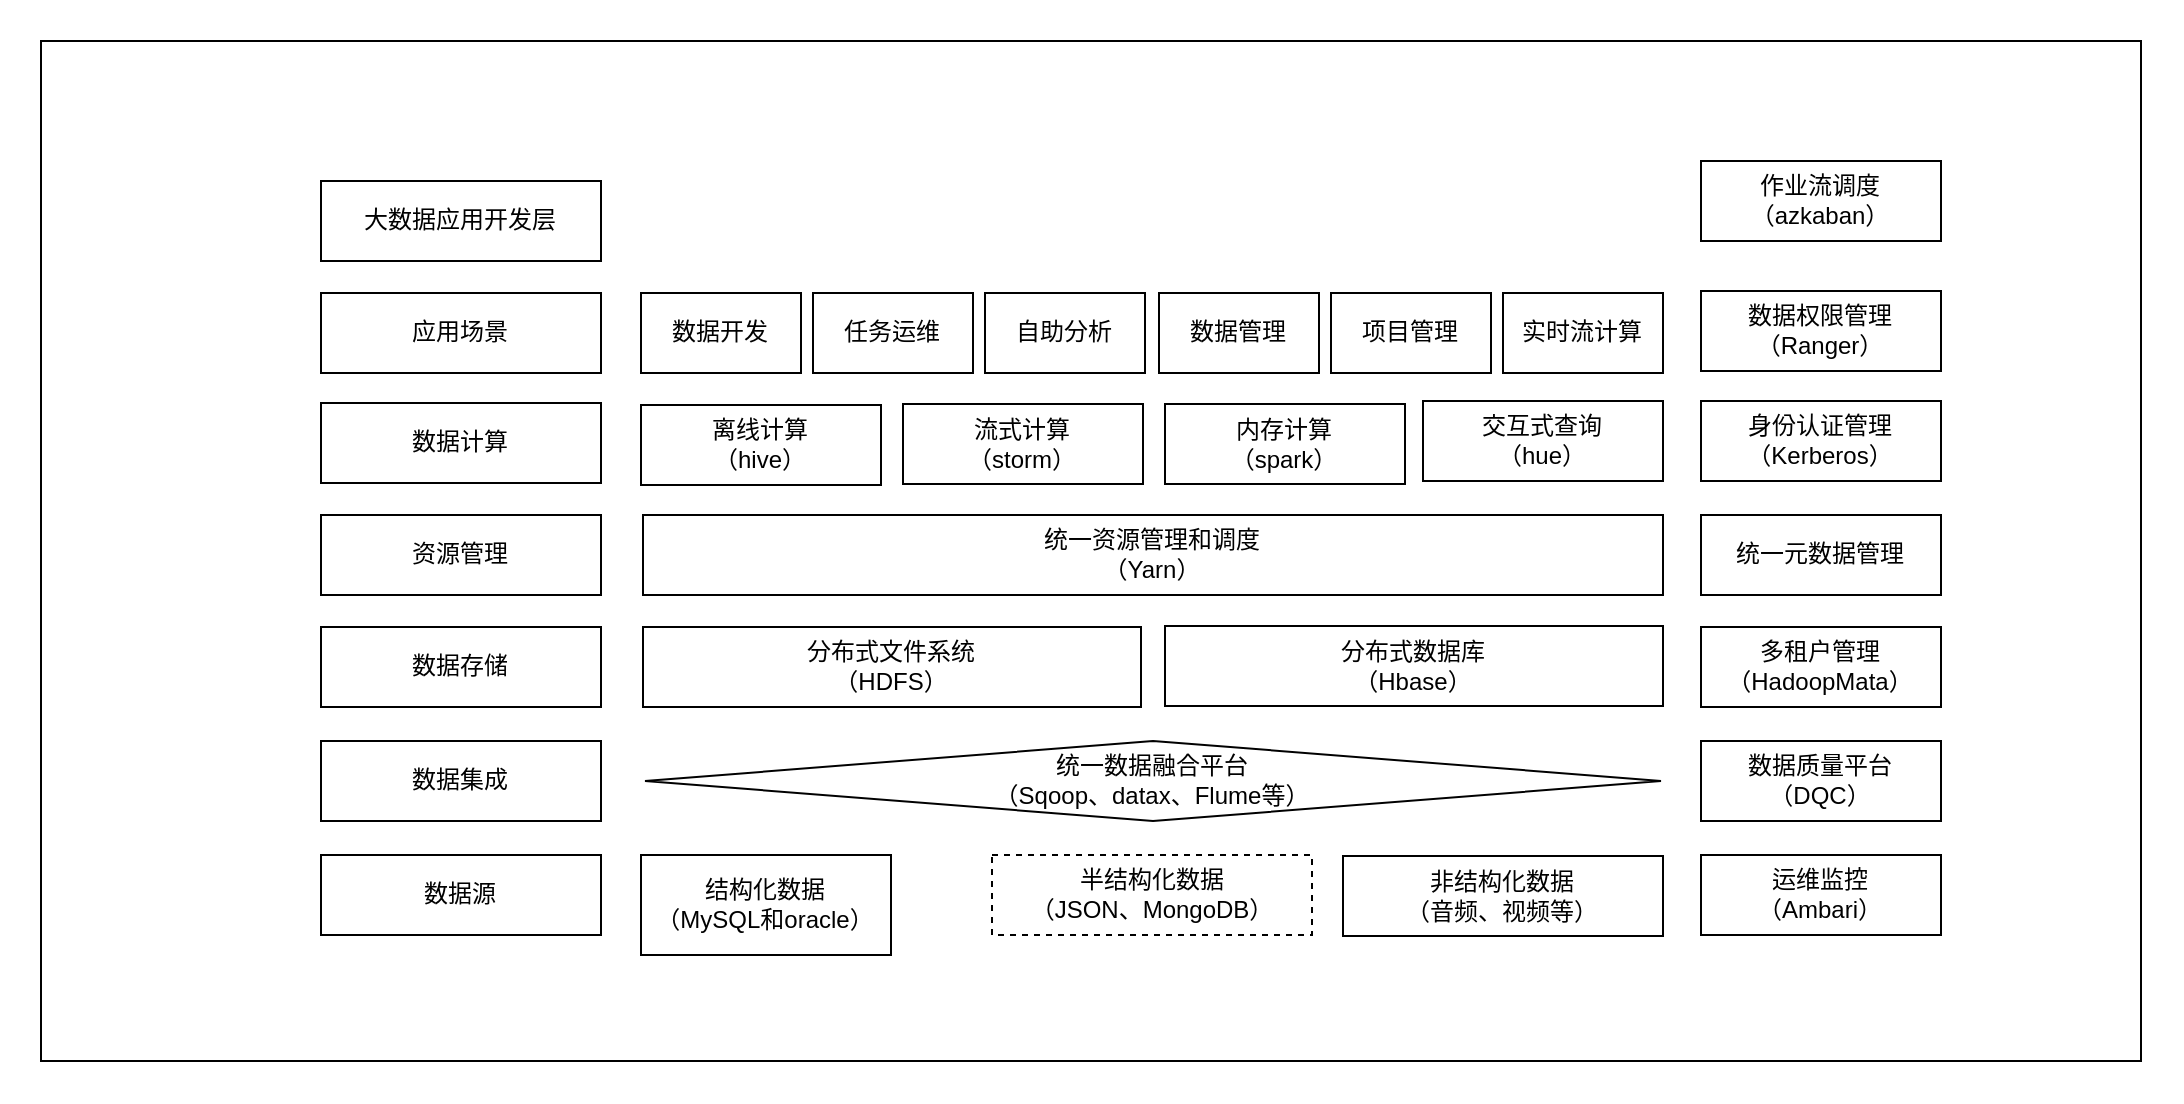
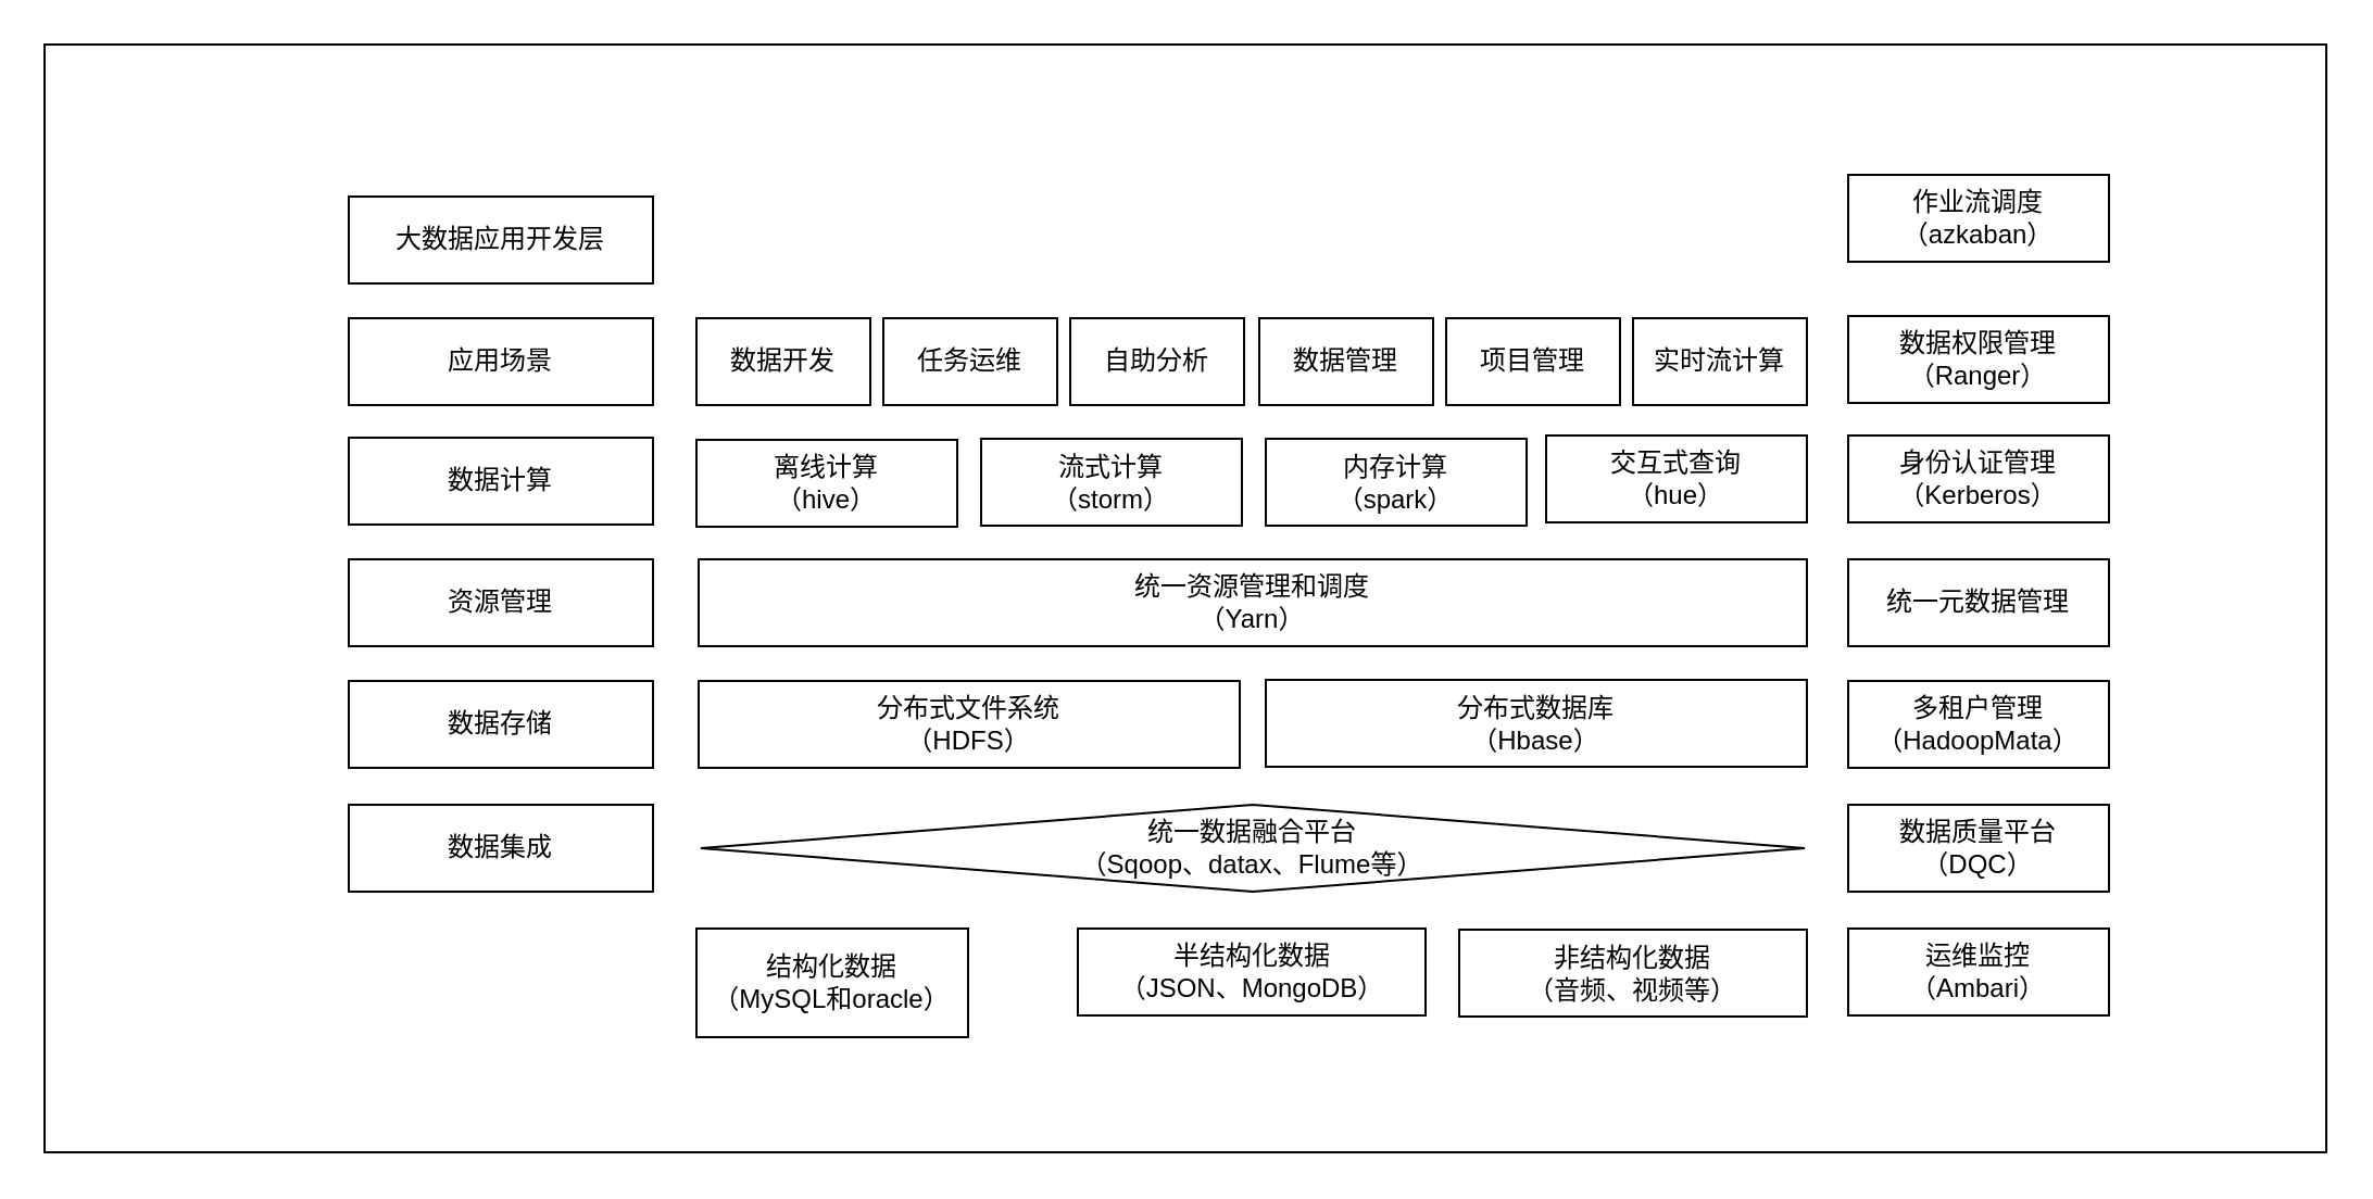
- <mxCell id="9" value="数据源" style="rounded=0;whiteSpace=wrap;html=1;" vertex="1" parent="1"><mxGeometry x="160" y="427" width="140" height="40" as="geometry" /></mxCell>
- <mxCell id="32" value="半结构化数据&lt;br&gt;（JSON、MongoDB）" style="rounded=0;whiteSpace=wrap;html=1;dashed=1;" vertex="1" parent="1"><mxGeometry x="495.5" y="427" width="160" height="40" as="geometry" /></mxCell>
+ <mxCell id="32" value="半结构化数据&lt;br&gt;（JSON、MongoDB）" style="rounded=0;whiteSpace=wrap;html=1;" vertex="1" parent="1"><mxGeometry x="495.5" y="427" width="160" height="40" as="geometry" /></mxCell>
